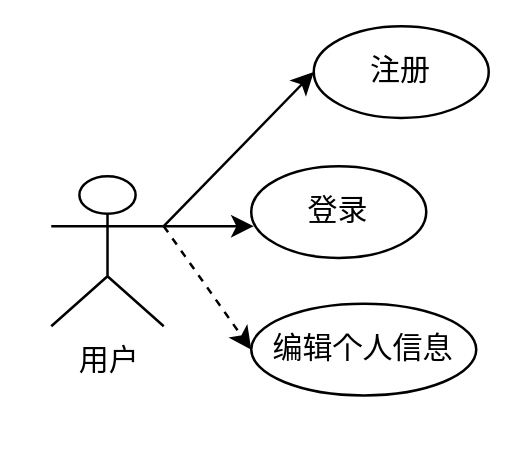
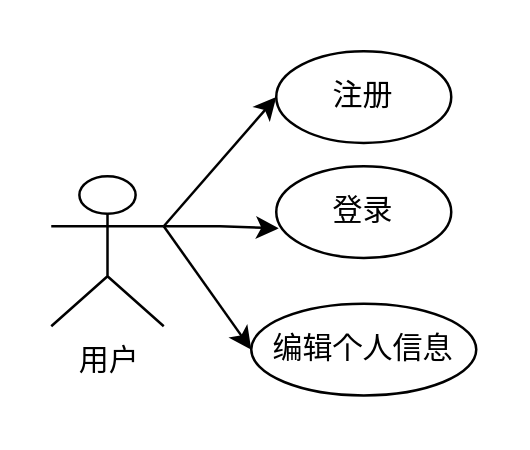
- <mxCell id="5" value="注册" style="ellipse;whiteSpace=wrap;html=1;" vertex="1" parent="1"><mxGeometry x="125" y="10" width="70" height="36.67" as="geometry" /></mxCell>
+ <mxCell id="5" value="注册" style="ellipse;whiteSpace=wrap;html=1;" vertex="1" parent="1"><mxGeometry x="110" y="20" width="70" height="36.67" as="geometry" /></mxCell>
- <mxCell id="7" value="登录" style="ellipse;whiteSpace=wrap;html=1;" vertex="1" parent="1"><mxGeometry x="100" y="66.01" width="70" height="36.67" as="geometry" /></mxCell>
+ <mxCell id="7" value="登录" style="ellipse;whiteSpace=wrap;html=1;" vertex="1" parent="1"><mxGeometry x="110" y="66.01" width="70" height="36.67" as="geometry" /></mxCell>
- <mxCell id="3" style="rounded=0;orthogonalLoop=1;jettySize=auto;html=1;exitX=1;exitY=0.333;exitDx=0;exitDy=0;exitPerimeter=0;entryX=0;entryY=0.5;entryDx=0;entryDy=0;dashed=1;" edge="1" parent="1" source="4" target="6"><mxGeometry relative="1" as="geometry" /></mxCell>
+ <mxCell id="3" style="rounded=0;orthogonalLoop=1;jettySize=auto;html=1;exitX=1;exitY=0.333;exitDx=0;exitDy=0;exitPerimeter=0;entryX=0;entryY=0.5;entryDx=0;entryDy=0;" edge="1" parent="1" source="4" target="6"><mxGeometry relative="1" as="geometry" /></mxCell>
